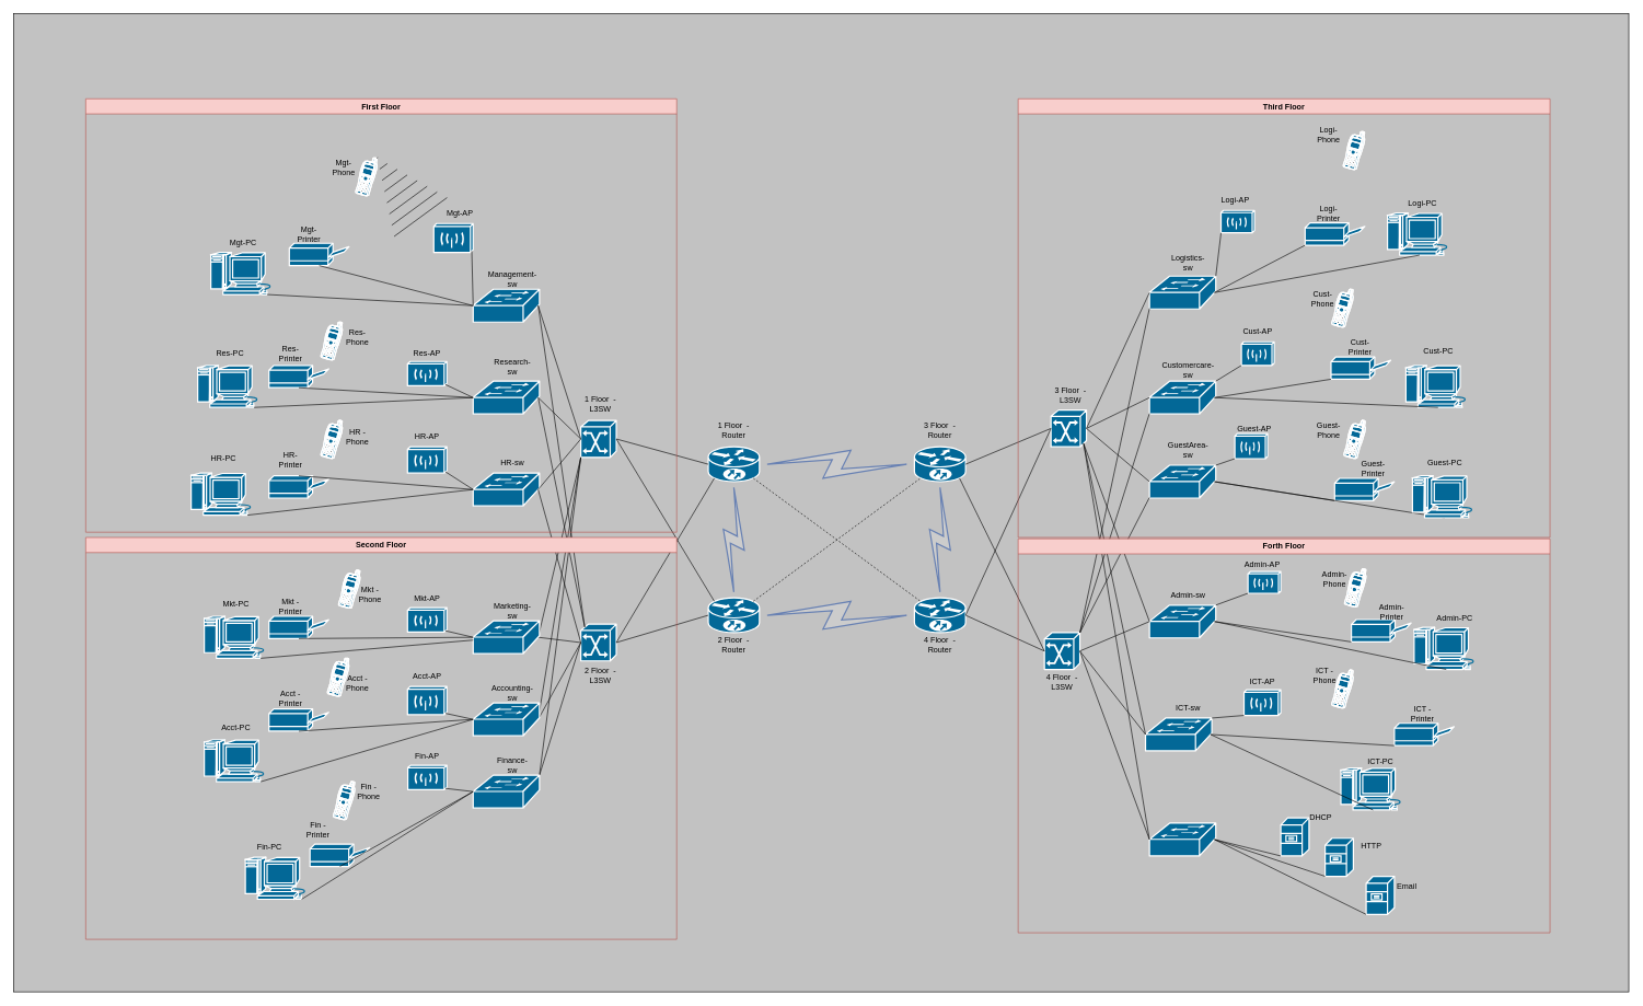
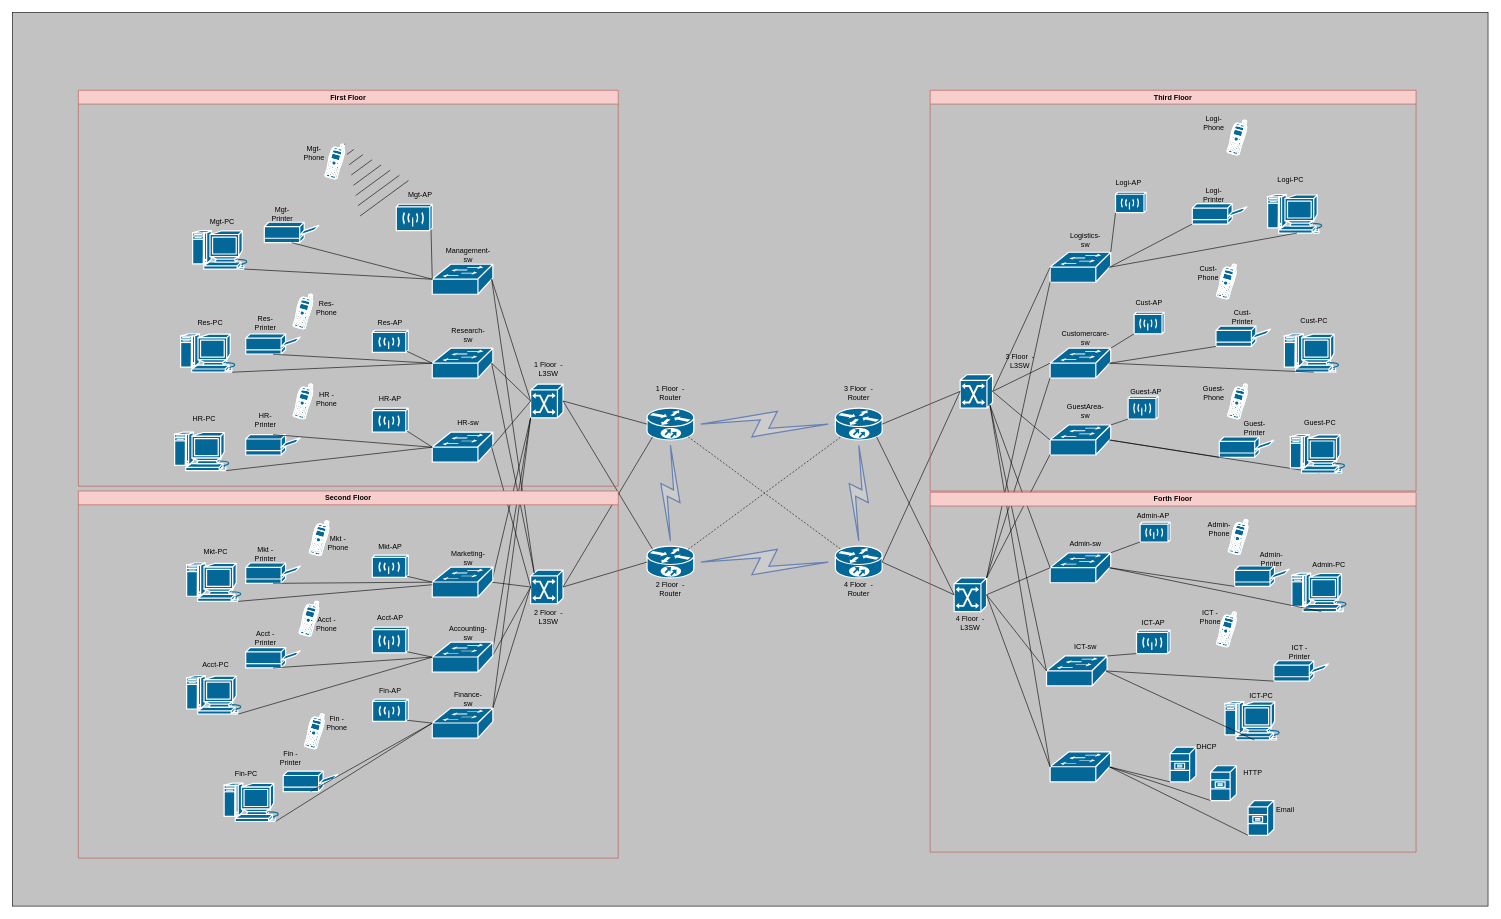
- <mxCell id="154" value="Logi-PC" style="text;html=1;align=center;verticalAlign=middle;whiteSpace=wrap;rounded=0;" vertex="1" parent="1"><mxGeometry x="2136" y="294" width="60" height="30" as="geometry" /></mxCell>
+ <mxCell id="154" value="Logi-PC" style="text;html=1;align=center;verticalAlign=middle;whiteSpace=wrap;rounded=0;" vertex="1" parent="1"><mxGeometry x="2121" y="284" width="60" height="30" as="geometry" /></mxCell>
- <mxCell id="120" value="&lt;div&gt;3 Floor&amp;nbsp; - L3SW&lt;/div&gt;" style="text;html=1;align=center;verticalAlign=middle;whiteSpace=wrap;rounded=0;" parent="1" vertex="1"><mxGeometry x="1600" y="587" width="60" height="30" as="geometry" /></mxCell>
+ <mxCell id="120" value="&lt;div&gt;3 Floor&amp;nbsp; - L3SW&lt;/div&gt;" style="text;html=1;align=center;verticalAlign=middle;whiteSpace=wrap;rounded=0;" parent="1" vertex="1"><mxGeometry x="1670" y="587" width="60" height="30" as="geometry" /></mxCell>
